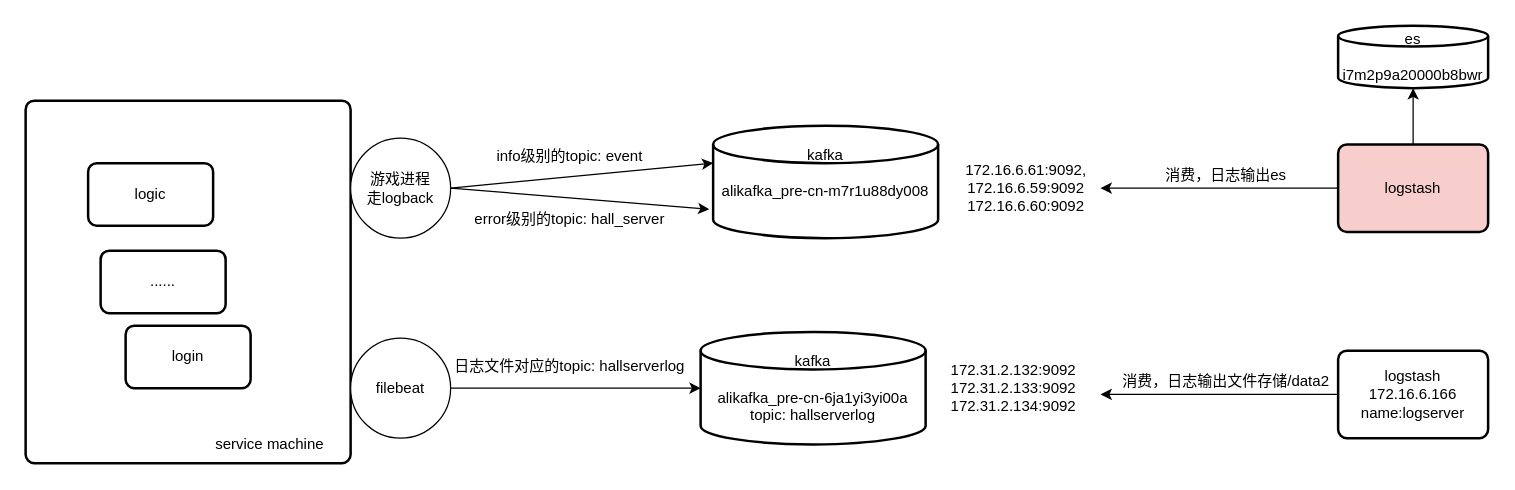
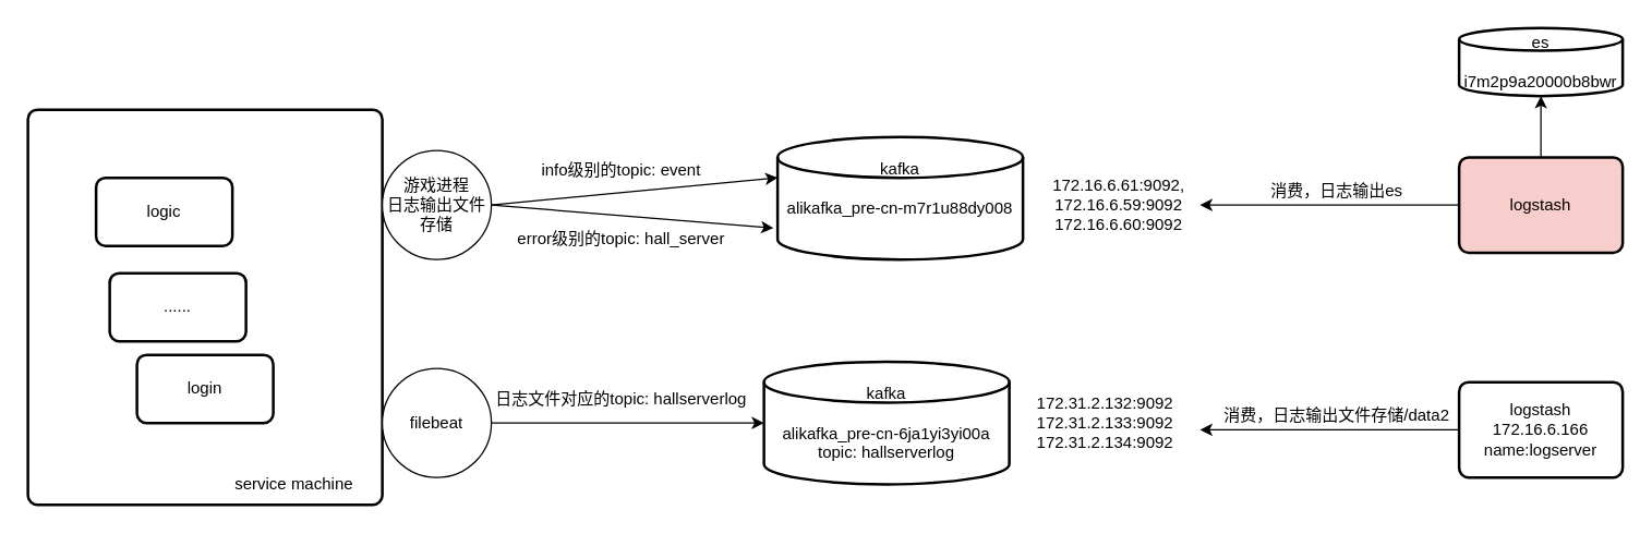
- <mxCell id="8" value="游戏进程&lt;div&gt;走logback&lt;/div&gt;" style="ellipse;whiteSpace=wrap;html=1;aspect=fixed;" vertex="1" parent="1"><mxGeometry x="280" y="110" width="80" height="80" as="geometry" /></mxCell>
+ <mxCell id="8" value="游戏进程&lt;div&gt;日志输出文件存储&lt;/div&gt;" style="ellipse;whiteSpace=wrap;html=1;aspect=fixed;" vertex="1" parent="1"><mxGeometry x="280" y="110" width="80" height="80" as="geometry" /></mxCell>
